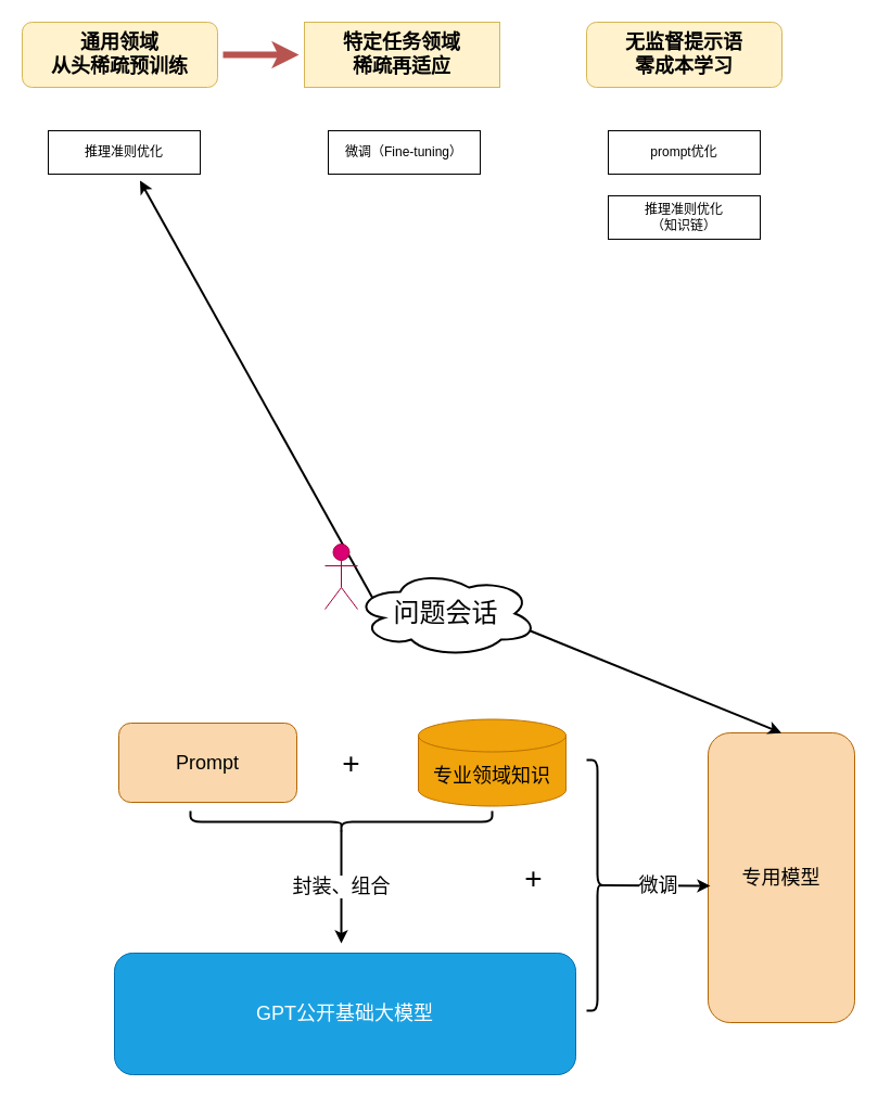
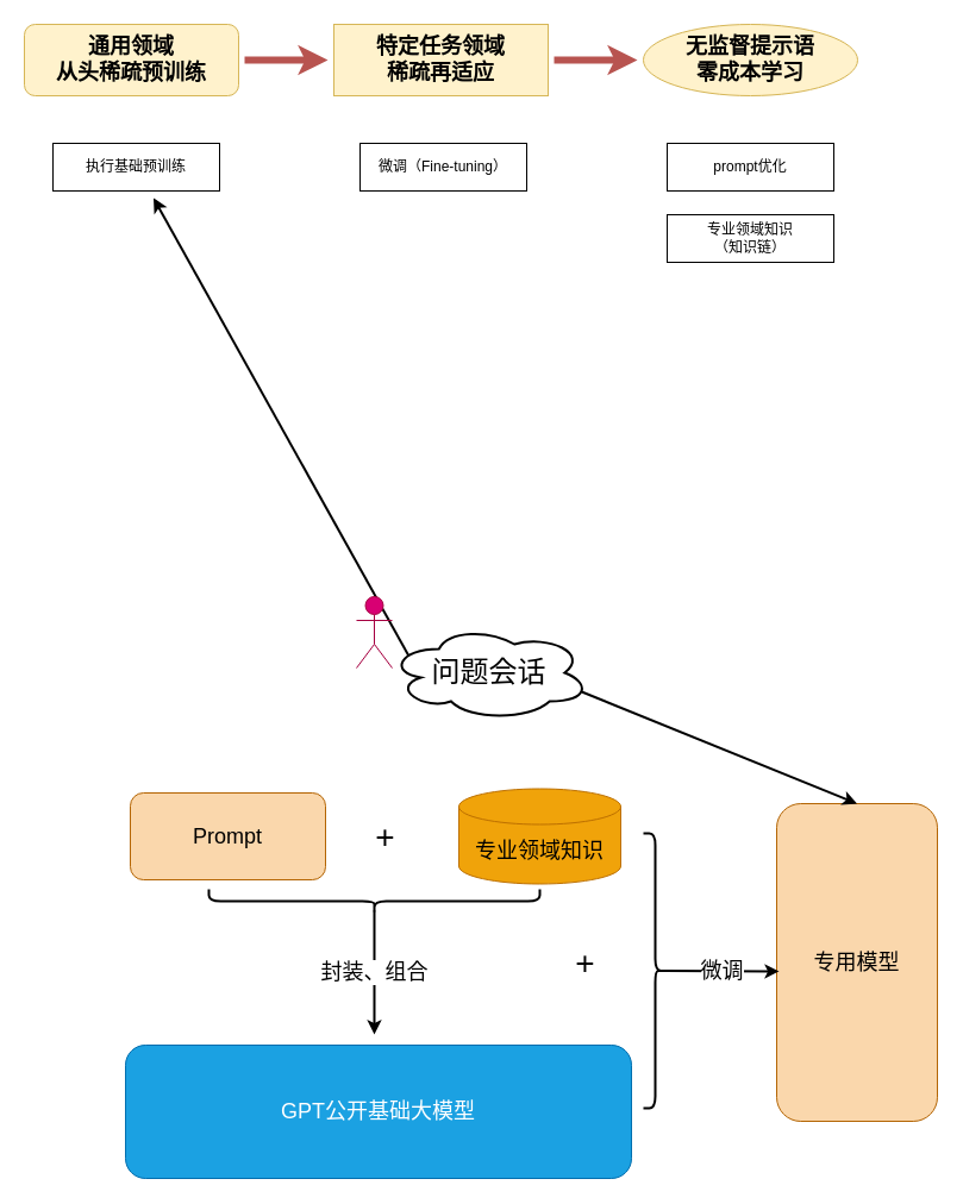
+ <mxCell id="4" value="" style="edgeStyle=orthogonalEdgeStyle;rounded=0;orthogonalLoop=1;jettySize=auto;html=1;strokeWidth=6;sourcePerimeterSpacing=5;targetPerimeterSpacing=5;fillColor=#f8cecc;strokeColor=#b85450;" edge="1" parent="1" source="5" target="6"><mxGeometry relative="1" as="geometry" /></mxCell>
- <mxCell id="6" value="无监督提示语&lt;br style=&quot;font-size: 18px;&quot;&gt;零成本学习" style="rounded=1;whiteSpace=wrap;html=1;fillColor=#fff2cc;strokeColor=#d6b656;fontSize=18;fontStyle=1" vertex="1" parent="1"><mxGeometry x="540" y="20" width="180" height="60" as="geometry" /></mxCell>
+ <mxCell id="6" value="无监督提示语&lt;br style=&quot;font-size: 18px;&quot;&gt;零成本学习" style="ellipse;whiteSpace=wrap;html=1;fillColor=#fff2cc;strokeColor=#d6b656;fontSize=18;fontStyle=1;" vertex="1" parent="1"><mxGeometry x="540" y="20" width="180" height="60" as="geometry" /></mxCell>
- <mxCell id="7" value="推理准则优化" style="rounded=0;whiteSpace=wrap;html=1;" vertex="1" parent="1"><mxGeometry x="44" y="120" width="140" height="40" as="geometry" /></mxCell>
+ <mxCell id="7" value="执行基础预训练" style="rounded=0;whiteSpace=wrap;html=1;" vertex="1" parent="1"><mxGeometry x="44" y="120" width="140" height="40" as="geometry" /></mxCell>
- <mxCell id="9" value="推理准则优化&lt;br&gt;（知识链）" style="rounded=0;whiteSpace=wrap;html=1;" vertex="1" parent="1"><mxGeometry x="560" y="180" width="140" height="40" as="geometry" /></mxCell>
+ <mxCell id="9" value="专业领域知识&lt;br&gt;（知识链）" style="rounded=0;whiteSpace=wrap;html=1;" vertex="1" parent="1"><mxGeometry x="560" y="180" width="140" height="40" as="geometry" /></mxCell>
